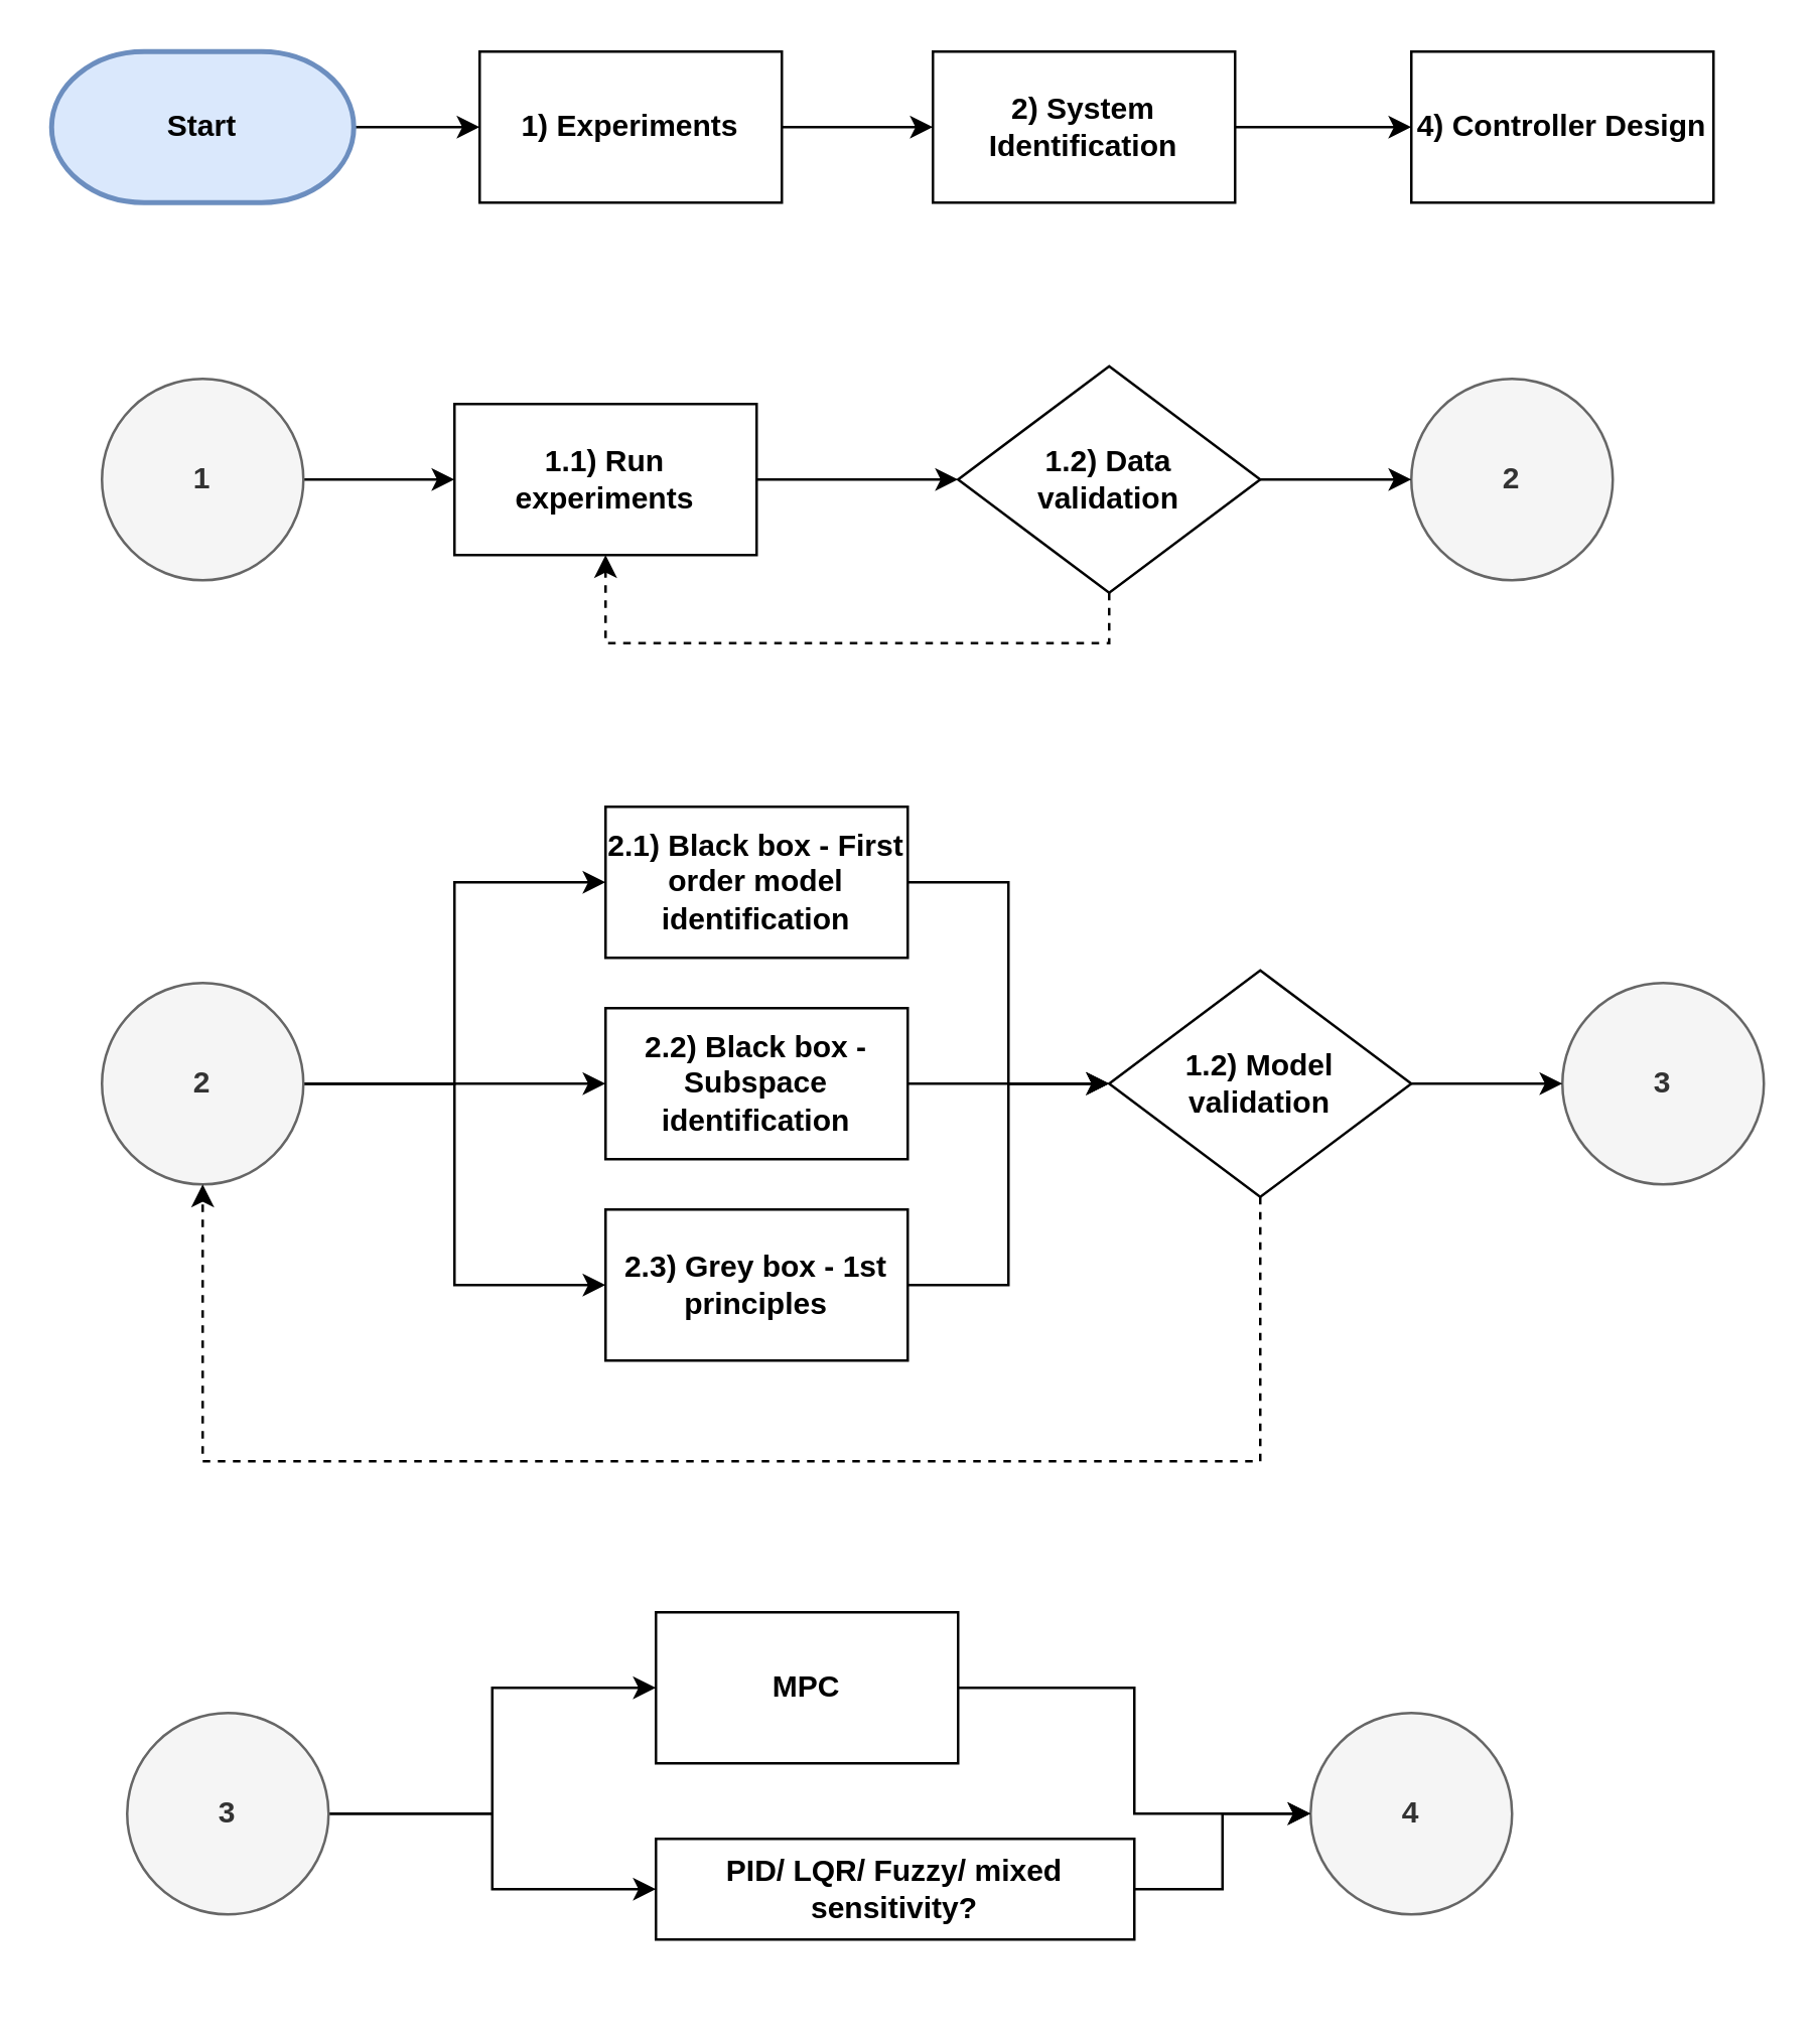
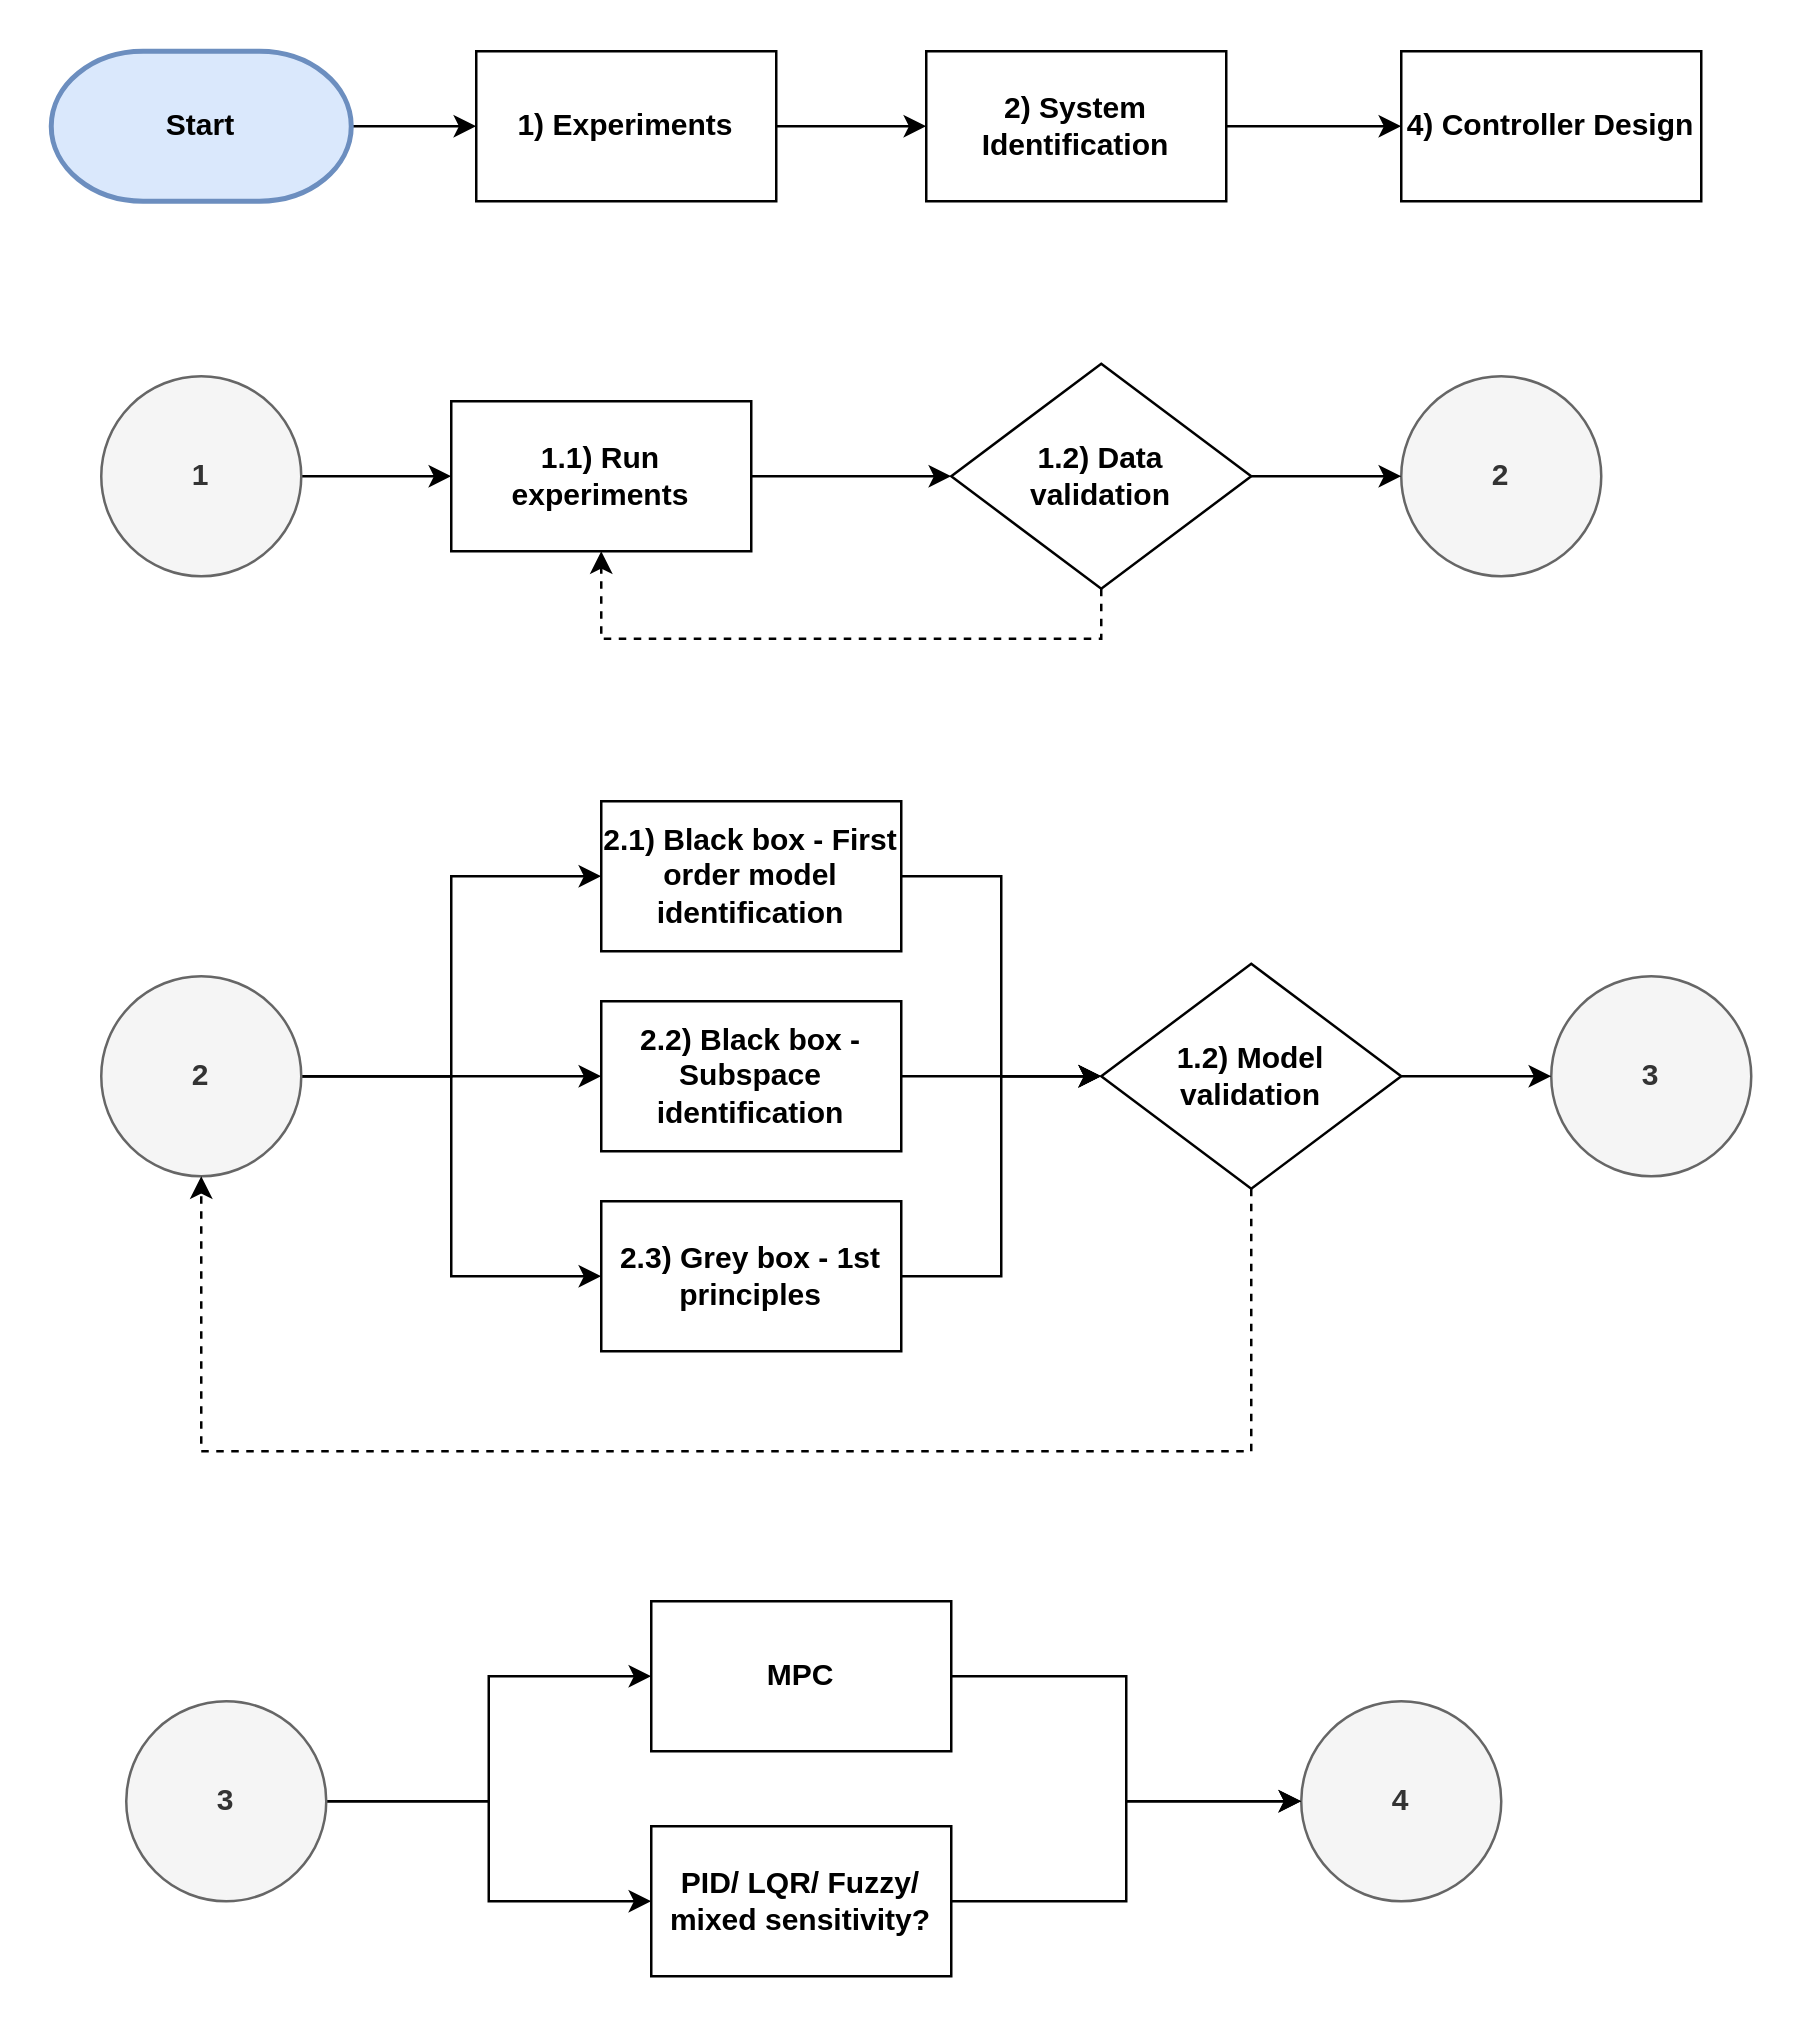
- <mxCell id="30" value="PID/ LQR/ Fuzzy/ mixed sensitivity?" style="rounded=0;whiteSpace=wrap;html=1;fontStyle=1" vertex="1" parent="1"><mxGeometry x="260" y="730" width="190" height="40" as="geometry" /></mxCell>
+ <mxCell id="30" value="PID/ LQR/ Fuzzy/ mixed sensitivity?" style="rounded=0;whiteSpace=wrap;html=1;fontStyle=1" vertex="1" parent="1"><mxGeometry x="260" y="730" width="120" height="60" as="geometry" /></mxCell>
